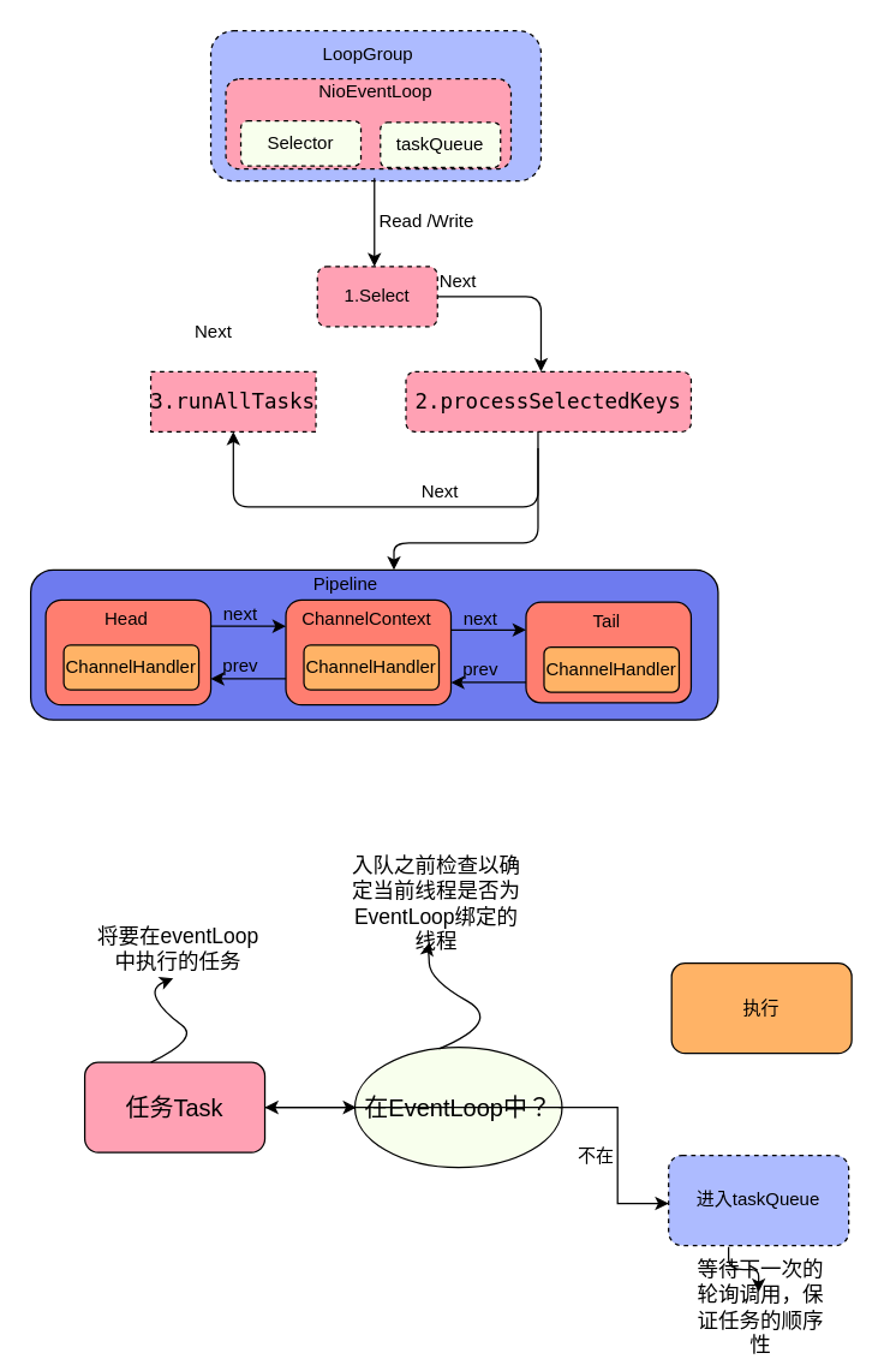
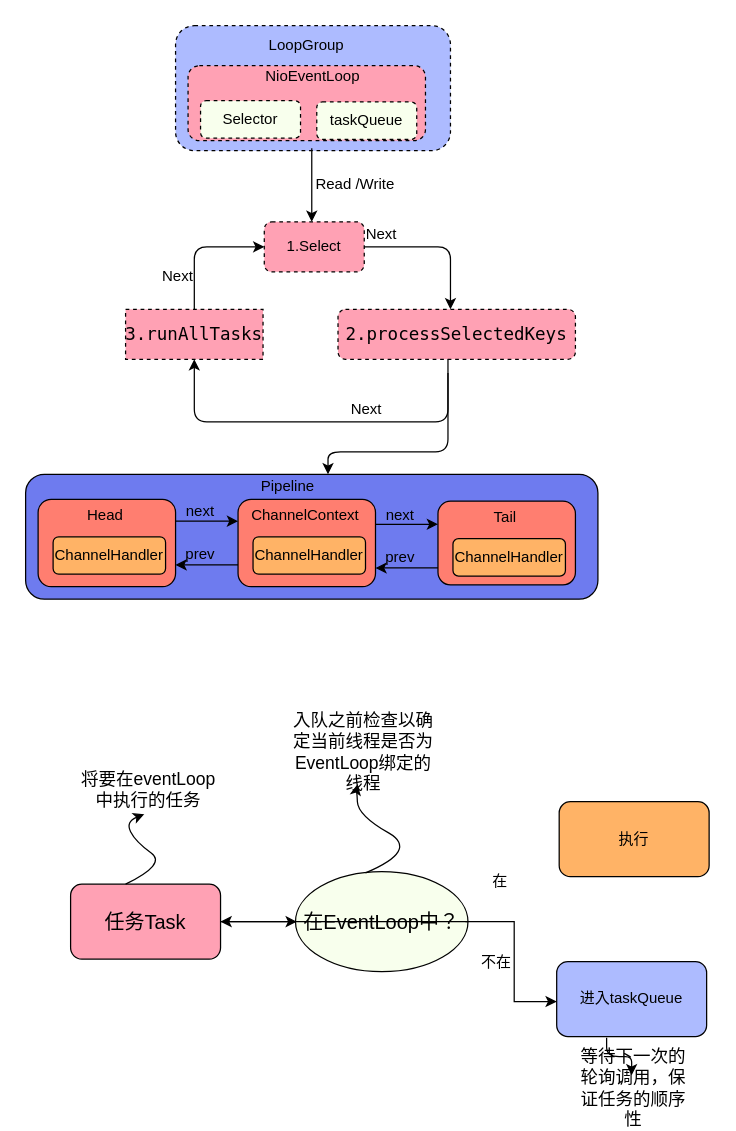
+ <mxCell id="15" value="" style="edgeStyle=elbowEdgeStyle;elbow=vertical;endArrow=classic;html=1;exitX=0.5;exitY=0;exitDx=0;exitDy=0;entryX=0;entryY=0.5;entryDx=0;entryDy=0;strokeColor=#000000;" parent="1" source="11" target="10" edge="1"><mxGeometry width="50" height="50" relative="1" as="geometry"><mxPoint x="280" y="277" as="sourcePoint" /><mxPoint x="170" y="197" as="targetPoint" /><Array as="points"><mxPoint x="166" y="197" /></Array></mxGeometry></mxCell>
+ <mxCell id="45" value="&lt;font color=&quot;#000000&quot;&gt;在&lt;/font&gt;" style="text;html=1;strokeColor=none;fillColor=none;align=center;verticalAlign=middle;whiteSpace=wrap;rounded=0;" vertex="1" parent="1"><mxGeometry x="380" y="695" width="40" height="20" as="geometry" /></mxCell>
- <mxCell id="43" value="&lt;font color=&quot;#000000&quot;&gt;进入taskQueue&lt;/font&gt;" style="rounded=1;whiteSpace=wrap;html=1;strokeColor=#000000;fillColor=#ADBBFF;dashed=1;" vertex="1" parent="1"><mxGeometry x="445" y="769" width="120" height="60" as="geometry" /></mxCell>
+ <mxCell id="43" value="&lt;font color=&quot;#000000&quot;&gt;进入taskQueue&lt;/font&gt;" style="rounded=1;whiteSpace=wrap;html=1;strokeColor=#000000;fillColor=#ADBBFF;" vertex="1" parent="1"><mxGeometry x="445" y="769" width="120" height="60" as="geometry" /></mxCell>
